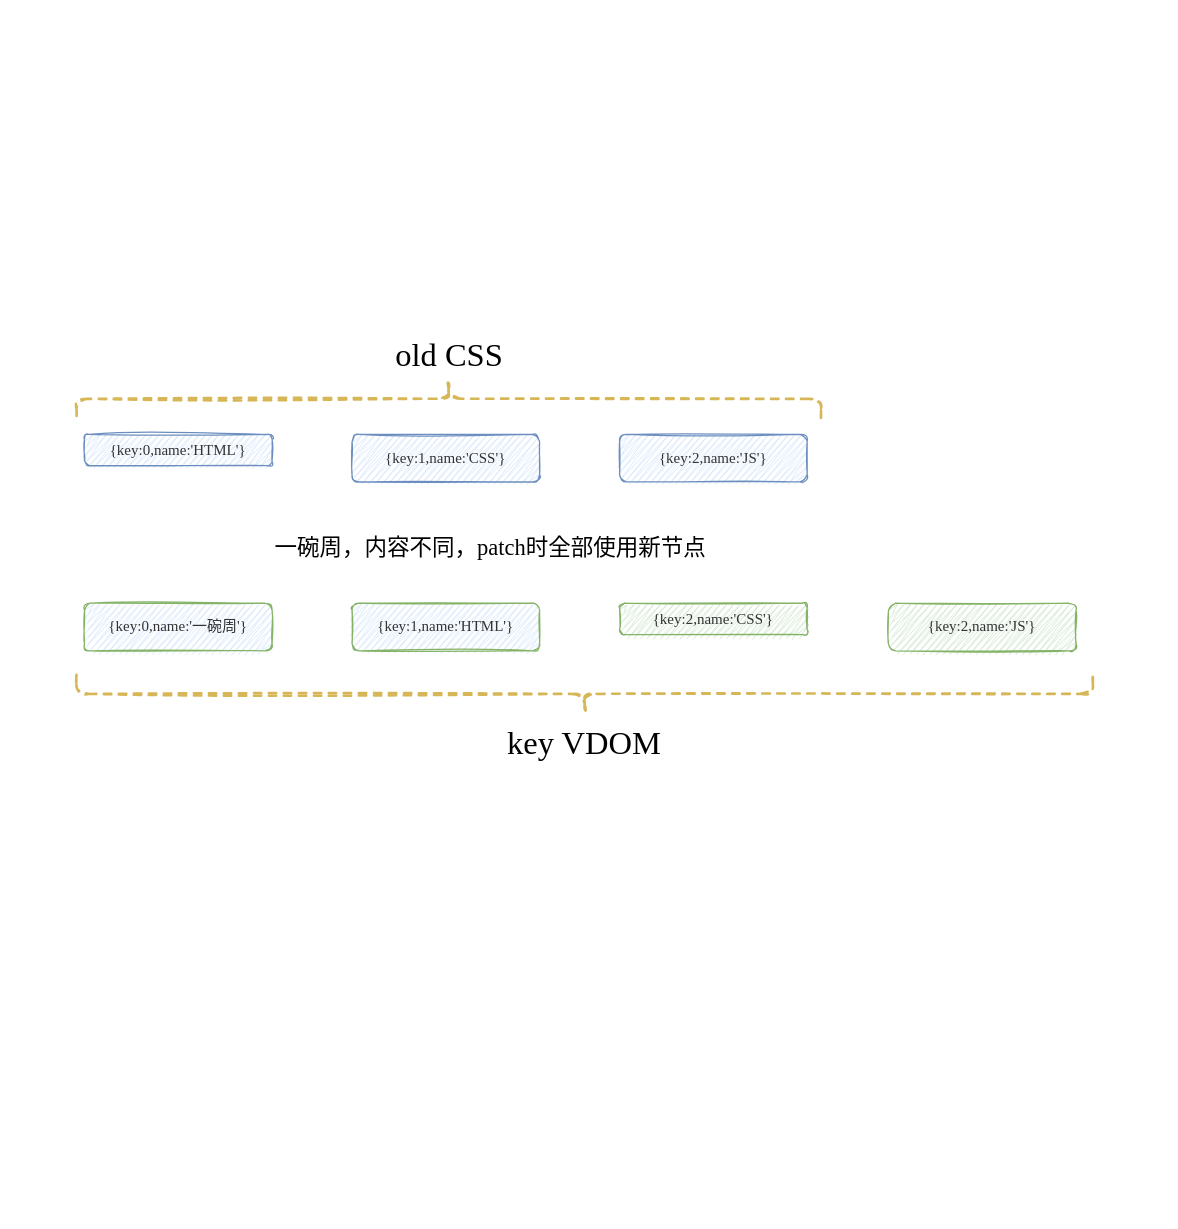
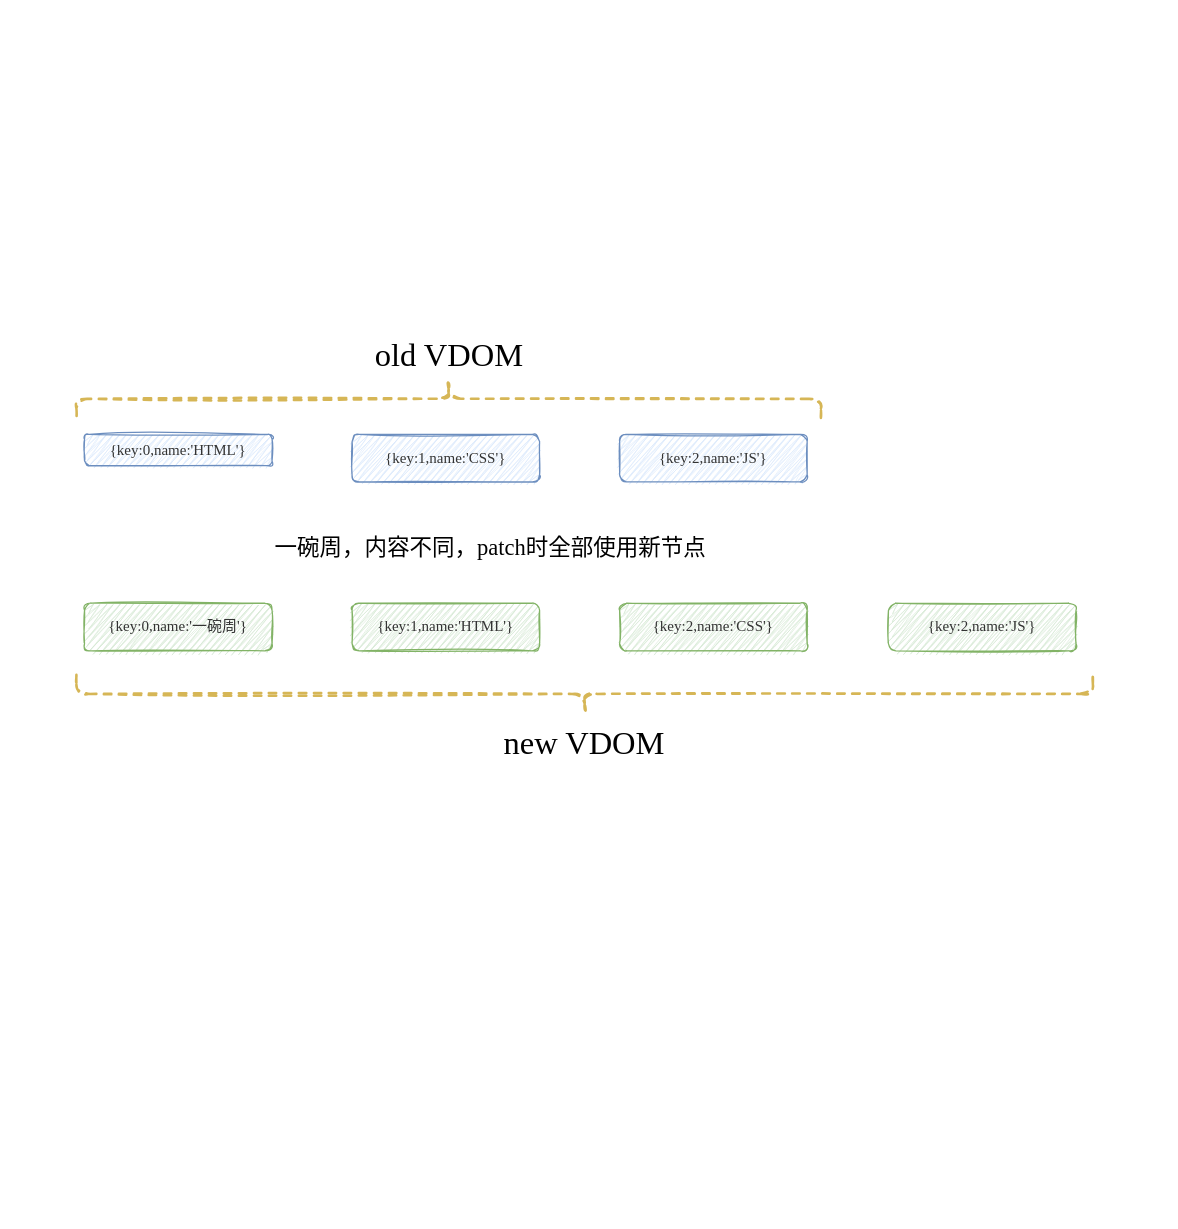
- <mxCell id="6" value="&lt;font style=&quot;font-size: 26px&quot;&gt;old CSS&lt;/font&gt;" style="text;html=1;strokeColor=none;fillColor=none;align=center;verticalAlign=middle;whiteSpace=wrap;rounded=0;dashed=1;sketch=1;fontFamily=Cascadia Code;" vertex="1" parent="1"><mxGeometry x="289.5" y="274" width="137.5" height="20" as="geometry" /></mxCell>
+ <mxCell id="6" value="&lt;font style=&quot;font-size: 26px&quot;&gt;old VDOM&lt;/font&gt;" style="text;html=1;strokeColor=none;fillColor=none;align=center;verticalAlign=middle;whiteSpace=wrap;rounded=0;dashed=1;sketch=1;fontFamily=Cascadia Code;" vertex="1" parent="1"><mxGeometry x="289.5" y="274" width="137.5" height="20" as="geometry" /></mxCell>
- <mxCell id="11" value="&lt;font color=&quot;#333333&quot; style=&quot;font-size: 12px&quot;&gt;{&lt;/font&gt;&lt;span style=&quot;color: rgb(51 , 51 , 51)&quot;&gt;key&lt;/span&gt;&lt;span style=&quot;font-size: 12px ; color: rgb(51 , 51 , 51)&quot;&gt;:2,name:'CSS'&lt;/span&gt;&lt;font color=&quot;#333333&quot; style=&quot;font-size: 12px&quot;&gt;}&lt;/font&gt;" style="rounded=1;whiteSpace=wrap;html=1;fillColor=#d5e8d4;strokeColor=#82b366;sketch=1;fillStyle=zigzag;fontFamily=Cascadia Code;fontSize=12;" vertex="1" parent="1"><mxGeometry x="495" y="482" width="150" height="25" as="geometry" /></mxCell>
+ <mxCell id="11" value="&lt;font color=&quot;#333333&quot; style=&quot;font-size: 12px&quot;&gt;{&lt;/font&gt;&lt;span style=&quot;color: rgb(51 , 51 , 51)&quot;&gt;key&lt;/span&gt;&lt;span style=&quot;font-size: 12px ; color: rgb(51 , 51 , 51)&quot;&gt;:2,name:'CSS'&lt;/span&gt;&lt;font color=&quot;#333333&quot; style=&quot;font-size: 12px&quot;&gt;}&lt;/font&gt;" style="rounded=1;whiteSpace=wrap;html=1;fillColor=#d5e8d4;strokeColor=#82b366;sketch=1;fillStyle=zigzag;fontFamily=Cascadia Code;fontSize=12;" vertex="1" parent="1"><mxGeometry x="495" y="482" width="150" height="38" as="geometry" /></mxCell>
- <mxCell id="9" value="&lt;font style=&quot;font-size: 12px&quot;&gt;&lt;font color=&quot;#333333&quot; style=&quot;font-size: 12px&quot;&gt;{key&lt;/font&gt;&lt;span style=&quot;color: rgb(51 , 51 , 51) ; font-size: 12px&quot;&gt;:0,name:'一碗周'&lt;/span&gt;&lt;font color=&quot;#333333&quot; style=&quot;font-size: 12px&quot;&gt;}&lt;/font&gt;&lt;/font&gt;" style="rounded=1;whiteSpace=wrap;html=1;fillColor=#dae8fc;strokeColor=#82b366;sketch=1;fillStyle=zigzag;fontFamily=Cascadia Code;fontSize=12;" vertex="1" parent="1"><mxGeometry x="67" y="482" width="150" height="38" as="geometry" /></mxCell>
+ <mxCell id="9" value="&lt;font style=&quot;font-size: 12px&quot;&gt;&lt;font color=&quot;#333333&quot; style=&quot;font-size: 12px&quot;&gt;{key&lt;/font&gt;&lt;span style=&quot;color: rgb(51 , 51 , 51) ; font-size: 12px&quot;&gt;:0,name:'一碗周'&lt;/span&gt;&lt;font color=&quot;#333333&quot; style=&quot;font-size: 12px&quot;&gt;}&lt;/font&gt;&lt;/font&gt;" style="rounded=1;whiteSpace=wrap;html=1;fillColor=#d5e8d4;strokeColor=#82b366;sketch=1;fillStyle=zigzag;fontFamily=Cascadia Code;fontSize=12;" vertex="1" parent="1"><mxGeometry x="67" y="482" width="150" height="38" as="geometry" /></mxCell>
- <mxCell id="10" value="&lt;font color=&quot;#333333&quot; style=&quot;font-size: 12px&quot;&gt;{&lt;/font&gt;&lt;span style=&quot;color: rgb(51 , 51 , 51)&quot;&gt;key&lt;/span&gt;&lt;span style=&quot;font-size: 12px ; color: rgb(51 , 51 , 51)&quot;&gt;:1,name:'HTML'&lt;/span&gt;&lt;font color=&quot;#333333&quot; style=&quot;font-size: 12px&quot;&gt;}&lt;/font&gt;" style="rounded=1;whiteSpace=wrap;html=1;fillColor=#dae8fc;strokeColor=#82b366;sketch=1;fillStyle=zigzag;fontFamily=Cascadia Code;fontSize=12;" vertex="1" parent="1"><mxGeometry x="281" y="482" width="150" height="38" as="geometry" /></mxCell>
+ <mxCell id="10" value="&lt;font color=&quot;#333333&quot; style=&quot;font-size: 12px&quot;&gt;{&lt;/font&gt;&lt;span style=&quot;color: rgb(51 , 51 , 51)&quot;&gt;key&lt;/span&gt;&lt;span style=&quot;font-size: 12px ; color: rgb(51 , 51 , 51)&quot;&gt;:1,name:'HTML'&lt;/span&gt;&lt;font color=&quot;#333333&quot; style=&quot;font-size: 12px&quot;&gt;}&lt;/font&gt;" style="rounded=1;whiteSpace=wrap;html=1;fillColor=#d5e8d4;strokeColor=#82b366;sketch=1;fillStyle=zigzag;fontFamily=Cascadia Code;fontSize=12;" vertex="1" parent="1"><mxGeometry x="281" y="482" width="150" height="38" as="geometry" /></mxCell>
- <mxCell id="8" value="&lt;font style=&quot;font-size: 26px&quot;&gt;key VDOM&lt;/font&gt;" style="text;html=1;strokeColor=none;fillColor=none;align=center;verticalAlign=middle;whiteSpace=wrap;rounded=0;dashed=1;sketch=1;fontFamily=Cascadia Code;" vertex="1" parent="1"><mxGeometry x="398.25" y="584" width="137.5" height="20" as="geometry" /></mxCell>
+ <mxCell id="8" value="&lt;font style=&quot;font-size: 26px&quot;&gt;new VDOM&lt;/font&gt;" style="text;html=1;strokeColor=none;fillColor=none;align=center;verticalAlign=middle;whiteSpace=wrap;rounded=0;dashed=1;sketch=1;fontFamily=Cascadia Code;" vertex="1" parent="1"><mxGeometry x="398.25" y="584" width="137.5" height="20" as="geometry" /></mxCell>
